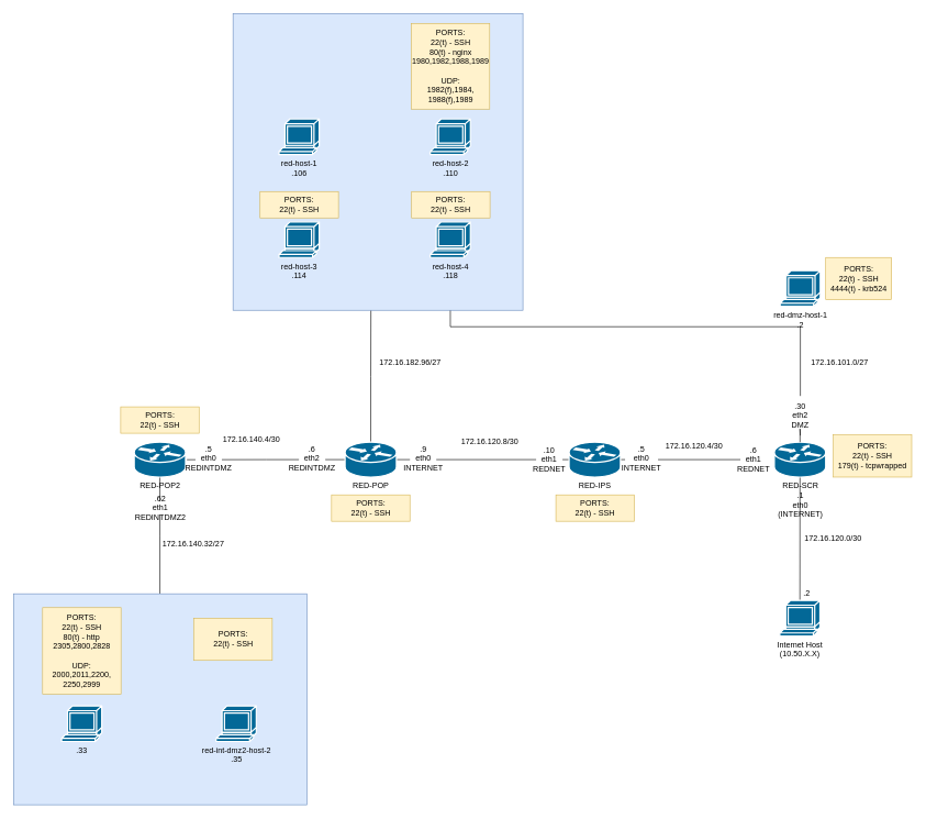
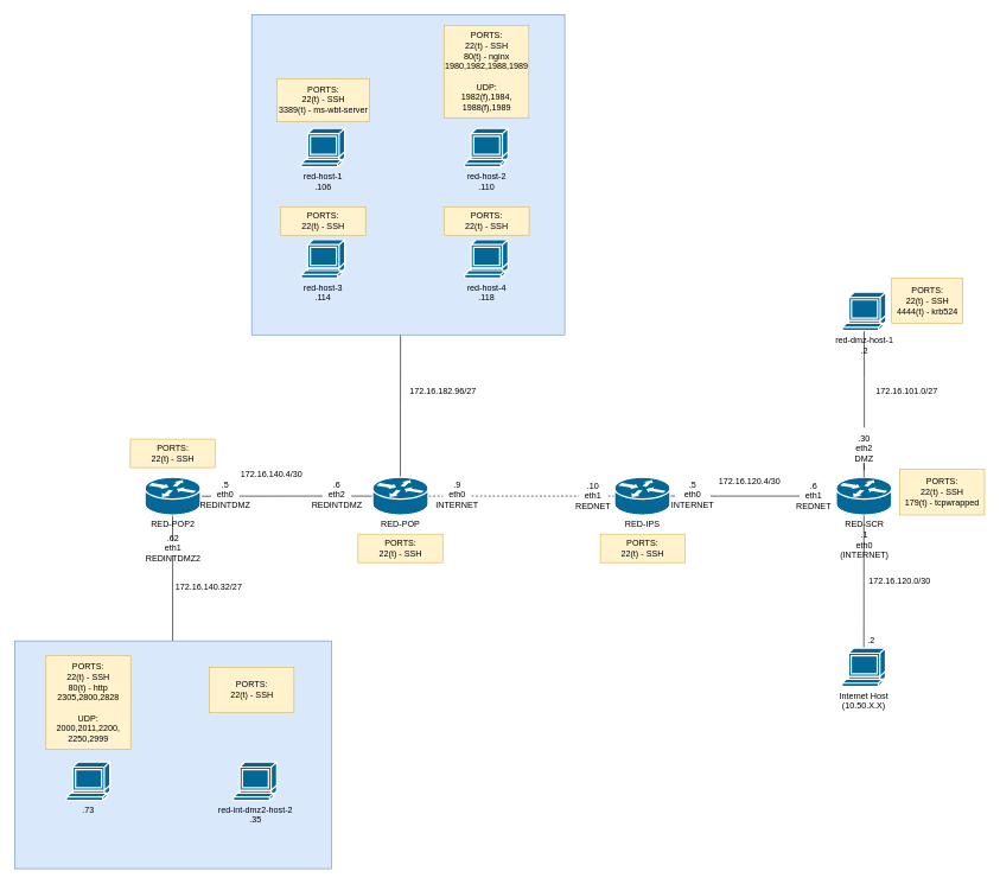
+ <mxCell id="39" value="PORTS:&lt;br&gt;22(t) - SSH&lt;br&gt;3389(t) - ms-wbt-server" style="text;html=1;strokeColor=#d6b656;fillColor=#fff2cc;align=center;verticalAlign=middle;whiteSpace=wrap;rounded=0;" parent="1" vertex="1"><mxGeometry x="388.5" y="110" width="130" height="60" as="geometry" /></mxCell>
- <mxCell id="4" style="edgeStyle=orthogonalEdgeStyle;rounded=0;orthogonalLoop=1;jettySize=auto;html=1;exitX=0.5;exitY=0;exitDx=0;exitDy=0;exitPerimeter=0;startSize=6;endArrow=none;endFill=0;" parent="1" source="13" target="35" edge="1"><mxGeometry relative="1" as="geometry"><mxPoint x="1213.833" y="550" as="targetPoint" /></mxGeometry></mxCell>
+ <mxCell id="4" style="edgeStyle=orthogonalEdgeStyle;rounded=0;orthogonalLoop=1;jettySize=auto;html=1;exitX=0.5;exitY=0;exitDx=0;exitDy=0;exitPerimeter=0;startSize=6;endArrow=none;endFill=0;entryX=0.5;entryY=1;entryDx=0;entryDy=0;entryPerimeter=0;" parent="1" source="13" target="18" edge="1"><mxGeometry relative="1" as="geometry"><mxPoint x="1213.833" y="550" as="targetPoint" /></mxGeometry></mxCell>
- <mxCell id="23" value="172.16.120.8/30" style="text;html=1;strokeColor=none;fillColor=none;align=center;verticalAlign=middle;whiteSpace=wrap;rounded=0;" parent="1" vertex="1"><mxGeometry x="683" y="659" width="120" height="20" as="geometry" /></mxCell>
- <mxCell id="9" style="edgeStyle=orthogonalEdgeStyle;rounded=0;orthogonalLoop=1;jettySize=auto;html=1;startSize=6;endArrow=none;endFill=0;entryX=1;entryY=0.5;entryDx=0;entryDy=0;entryPerimeter=0;" parent="1" source="10" target="22" edge="1"><mxGeometry relative="1" as="geometry"><mxPoint x="743" y="696" as="targetPoint" /></mxGeometry></mxCell>
+ <mxCell id="9" style="edgeStyle=orthogonalEdgeStyle;rounded=0;orthogonalLoop=1;jettySize=auto;html=1;startSize=6;endArrow=none;endFill=0;entryX=1;entryY=0.5;entryDx=0;entryDy=0;entryPerimeter=0;dashed=1;" parent="1" source="10" target="22" edge="1"><mxGeometry relative="1" as="geometry"><mxPoint x="743" y="696" as="targetPoint" /></mxGeometry></mxCell>
- <mxCell id="47" value=".33" style="shape=mxgraph.cisco.computers_and_peripherals.terminal;html=1;pointerEvents=1;dashed=0;fillColor=#036897;strokeColor=#ffffff;strokeWidth=2;verticalLabelPosition=bottom;verticalAlign=top;align=center;outlineConnect=0;" parent="1" vertex="1"><mxGeometry x="92.8" y="1070" width="61" height="54" as="geometry" /></mxCell>
+ <mxCell id="47" value=".73" style="shape=mxgraph.cisco.computers_and_peripherals.terminal;html=1;pointerEvents=1;dashed=0;fillColor=#036897;strokeColor=#ffffff;strokeWidth=2;verticalLabelPosition=bottom;verticalAlign=top;align=center;outlineConnect=0;" parent="1" vertex="1"><mxGeometry x="92.8" y="1070" width="61" height="54" as="geometry" /></mxCell>
